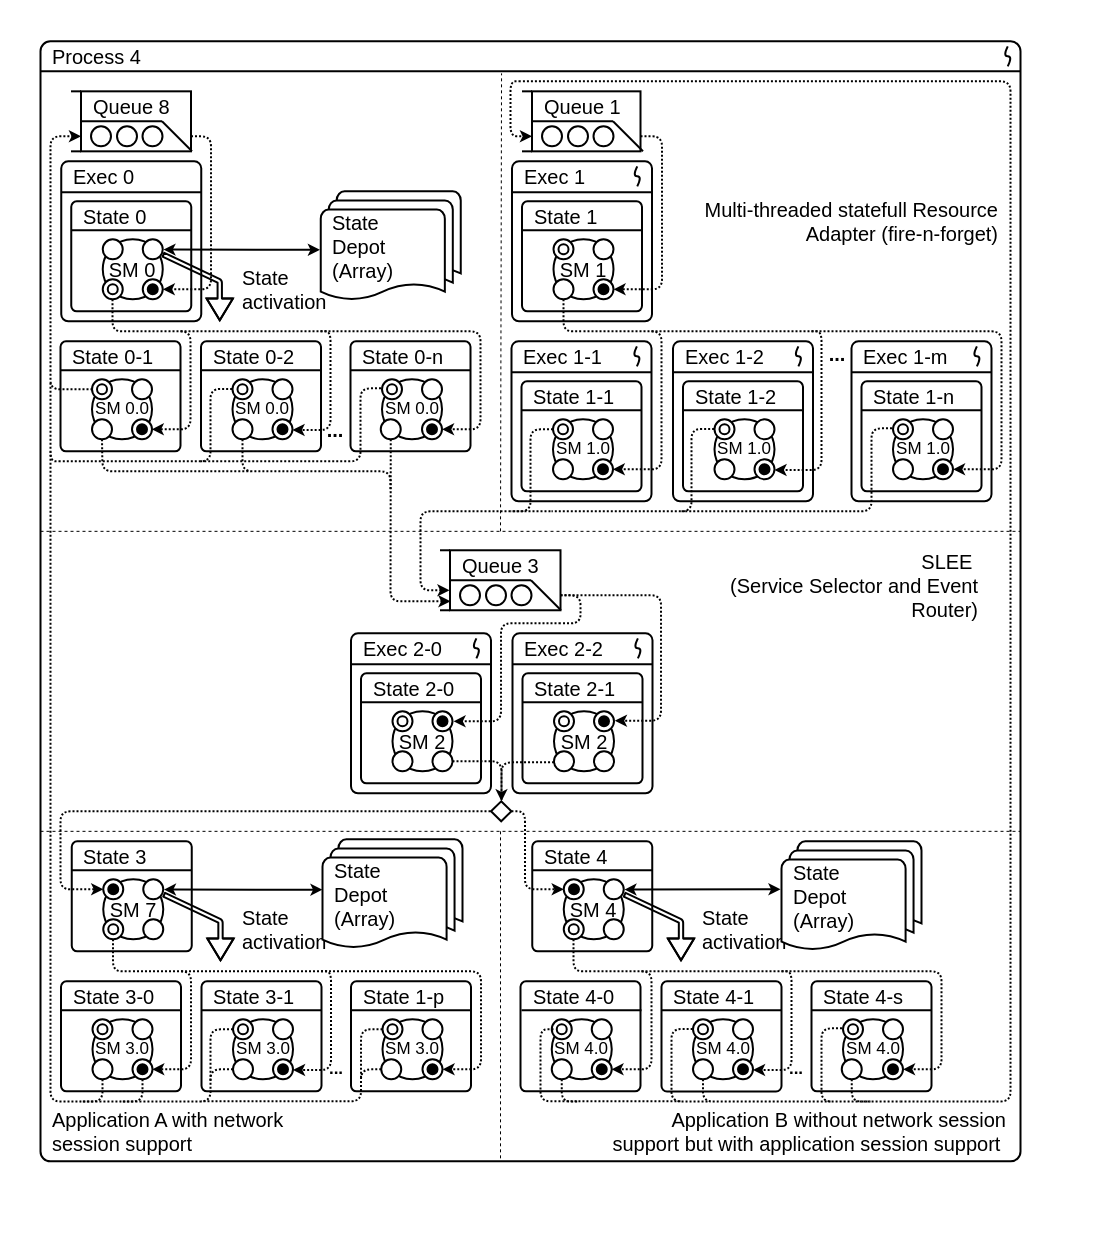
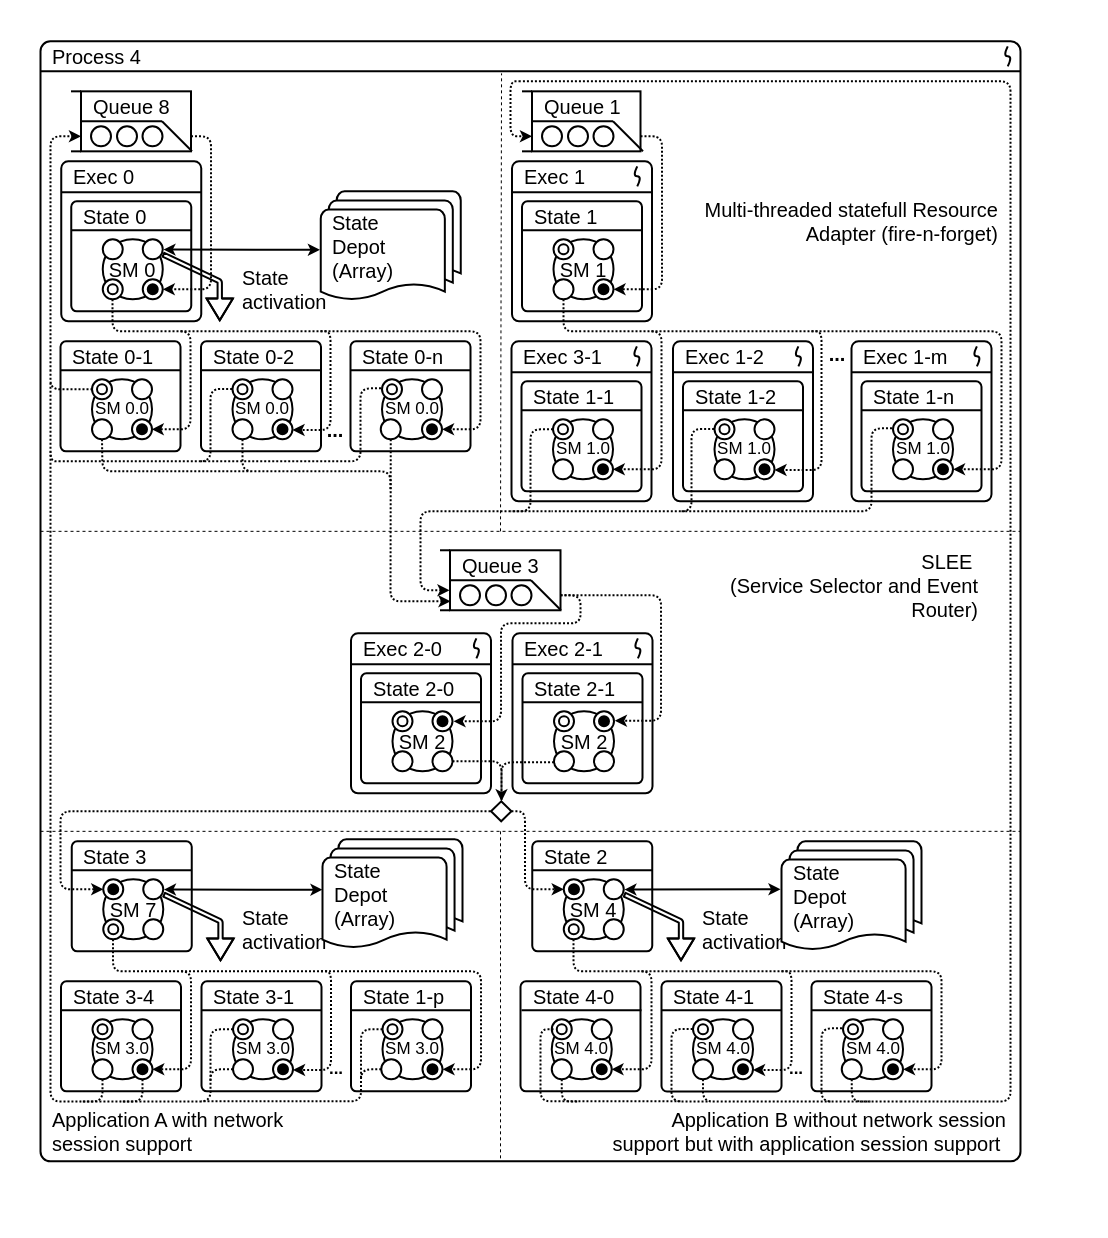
- <mxCell id="134" value="&lt;div style=&quot;text-align: left; font-size: 20px;&quot;&gt;&lt;font style=&quot;font-size: 20px;&quot;&gt;&lt;span style=&quot;font-size: 20px;&quot;&gt;Exec 1-1&lt;/span&gt;&lt;/font&gt;&lt;/div&gt;" style="text;html=1;strokeColor=none;fillColor=none;align=left;verticalAlign=middle;whiteSpace=wrap;rounded=0;fontFamily=Helvetica;fontSize=20;fontStyle=0" parent="1" vertex="1"><mxGeometry x="521" y="340.83" width="120" height="30" as="geometry" /></mxCell>
+ <mxCell id="134" value="&lt;div style=&quot;text-align: left; font-size: 20px;&quot;&gt;&lt;font style=&quot;font-size: 20px;&quot;&gt;&lt;span style=&quot;font-size: 20px;&quot;&gt;Exec 3-1&lt;/span&gt;&lt;/font&gt;&lt;/div&gt;" style="text;html=1;strokeColor=none;fillColor=none;align=left;verticalAlign=middle;whiteSpace=wrap;rounded=0;fontFamily=Helvetica;fontSize=20;fontStyle=0" parent="1" vertex="1"><mxGeometry x="521" y="340.83" width="120" height="30" as="geometry" /></mxCell>
- <mxCell id="180" value="&lt;div style=&quot;text-align: left; font-size: 20px;&quot;&gt;&lt;font style=&quot;font-size: 20px;&quot;&gt;&lt;span style=&quot;font-size: 20px;&quot;&gt;Exec 2-2&lt;/span&gt;&lt;/font&gt;&lt;/div&gt;" style="text;html=1;strokeColor=none;fillColor=none;align=left;verticalAlign=middle;whiteSpace=wrap;rounded=0;fontFamily=Helvetica;fontSize=20;fontStyle=0" parent="1" vertex="1"><mxGeometry x="522" y="632.83" width="120" height="30" as="geometry" /></mxCell>
+ <mxCell id="180" value="&lt;div style=&quot;text-align: left; font-size: 20px;&quot;&gt;&lt;font style=&quot;font-size: 20px;&quot;&gt;&lt;span style=&quot;font-size: 20px;&quot;&gt;Exec 2-1&lt;/span&gt;&lt;/font&gt;&lt;/div&gt;" style="text;html=1;strokeColor=none;fillColor=none;align=left;verticalAlign=middle;whiteSpace=wrap;rounded=0;fontFamily=Helvetica;fontSize=20;fontStyle=0" parent="1" vertex="1"><mxGeometry x="522" y="632.83" width="120" height="30" as="geometry" /></mxCell>
- <mxCell id="217" value="&lt;div style=&quot;text-align: left; font-size: 20px;&quot;&gt;&lt;font style=&quot;font-size: 20px;&quot;&gt;&lt;span style=&quot;font-size: 20px;&quot;&gt;State 4&lt;/span&gt;&lt;/font&gt;&lt;/div&gt;" style="text;html=1;strokeColor=none;fillColor=none;align=left;verticalAlign=middle;whiteSpace=wrap;rounded=0;fontFamily=Helvetica;fontSize=20;fontStyle=0" parent="1" vertex="1"><mxGeometry x="541.75" y="840.83" width="100" height="30" as="geometry" /></mxCell>
+ <mxCell id="217" value="&lt;div style=&quot;text-align: left; font-size: 20px;&quot;&gt;&lt;font style=&quot;font-size: 20px;&quot;&gt;&lt;span style=&quot;font-size: 20px;&quot;&gt;State 2&lt;/span&gt;&lt;/font&gt;&lt;/div&gt;" style="text;html=1;strokeColor=none;fillColor=none;align=left;verticalAlign=middle;whiteSpace=wrap;rounded=0;fontFamily=Helvetica;fontSize=20;fontStyle=0" parent="1" vertex="1"><mxGeometry x="541.75" y="840.83" width="100" height="30" as="geometry" /></mxCell>
- <mxCell id="309" value="&lt;div style=&quot;text-align: left; font-size: 20px;&quot;&gt;&lt;font style=&quot;font-size: 20px;&quot;&gt;&lt;span style=&quot;font-size: 20px;&quot;&gt;State 3-0&lt;/span&gt;&lt;/font&gt;&lt;/div&gt;" style="text;html=1;strokeColor=none;fillColor=none;align=left;verticalAlign=middle;whiteSpace=wrap;rounded=0;fontFamily=Helvetica;fontSize=20;fontStyle=0" parent="1" vertex="1"><mxGeometry x="70.5" y="980.83" width="100" height="30" as="geometry" /></mxCell>
+ <mxCell id="309" value="&lt;div style=&quot;text-align: left; font-size: 20px;&quot;&gt;&lt;font style=&quot;font-size: 20px;&quot;&gt;&lt;span style=&quot;font-size: 20px;&quot;&gt;State 3-4&lt;/span&gt;&lt;/font&gt;&lt;/div&gt;" style="text;html=1;strokeColor=none;fillColor=none;align=left;verticalAlign=middle;whiteSpace=wrap;rounded=0;fontFamily=Helvetica;fontSize=20;fontStyle=0" parent="1" vertex="1"><mxGeometry x="70.5" y="980.83" width="100" height="30" as="geometry" /></mxCell>
